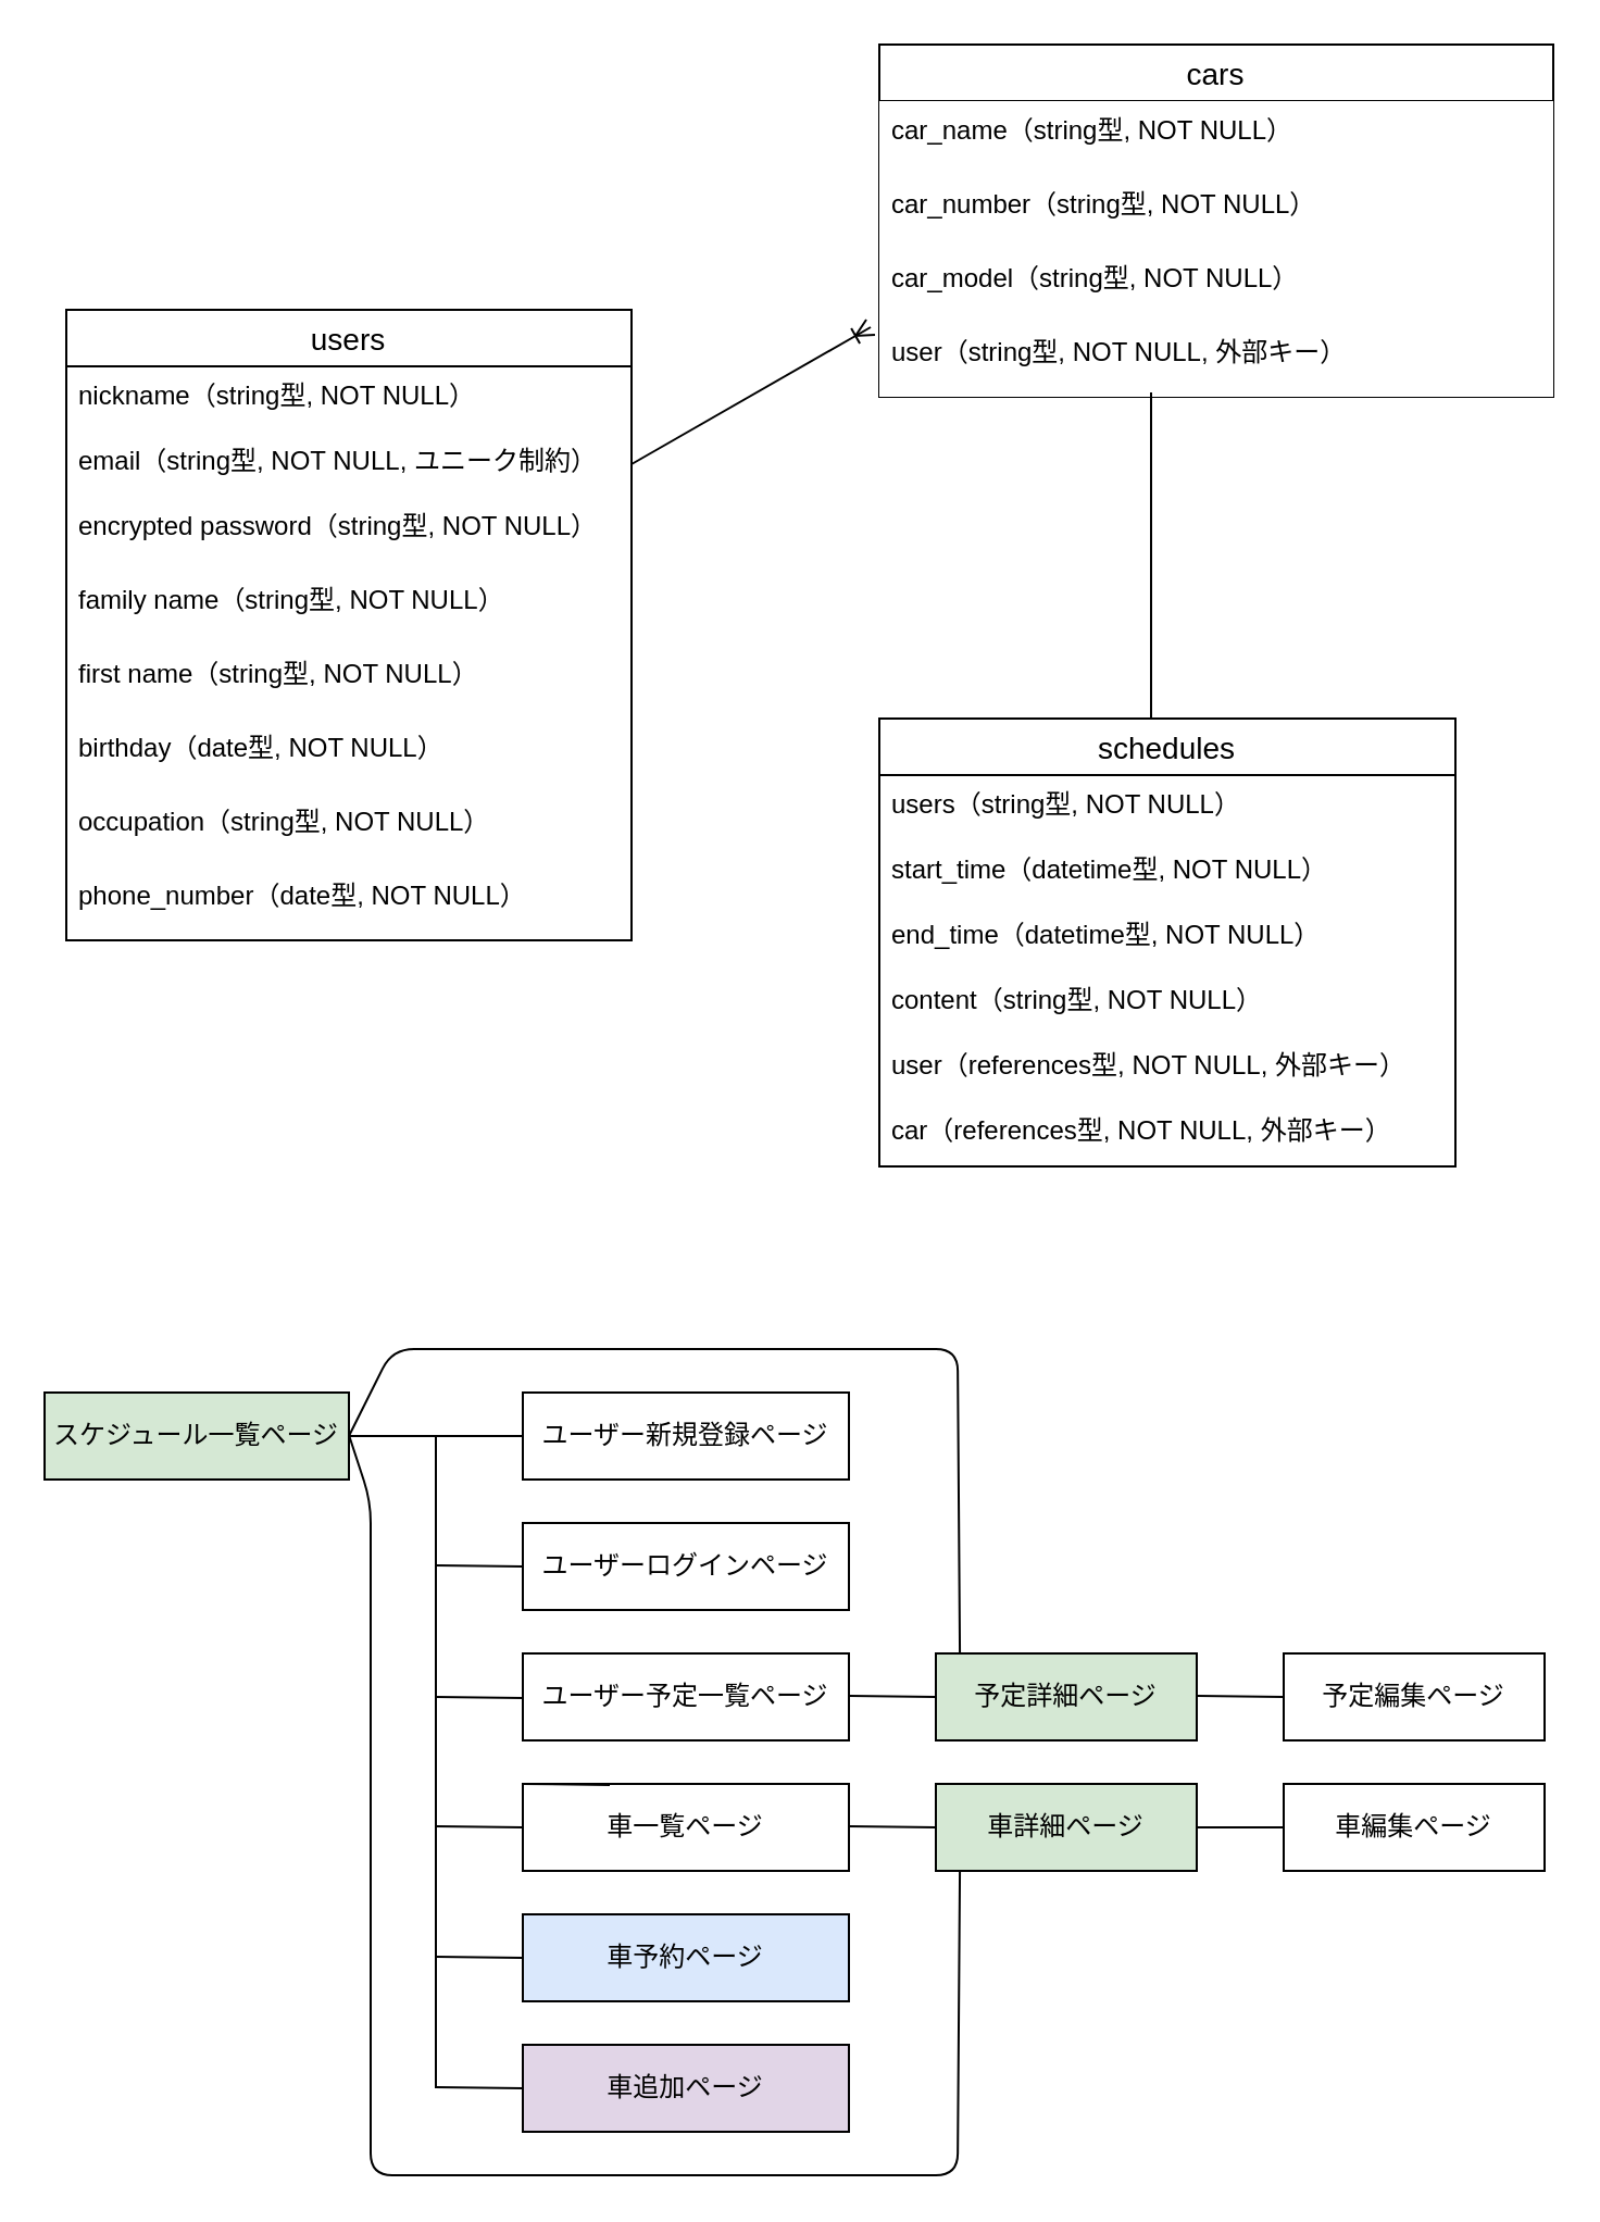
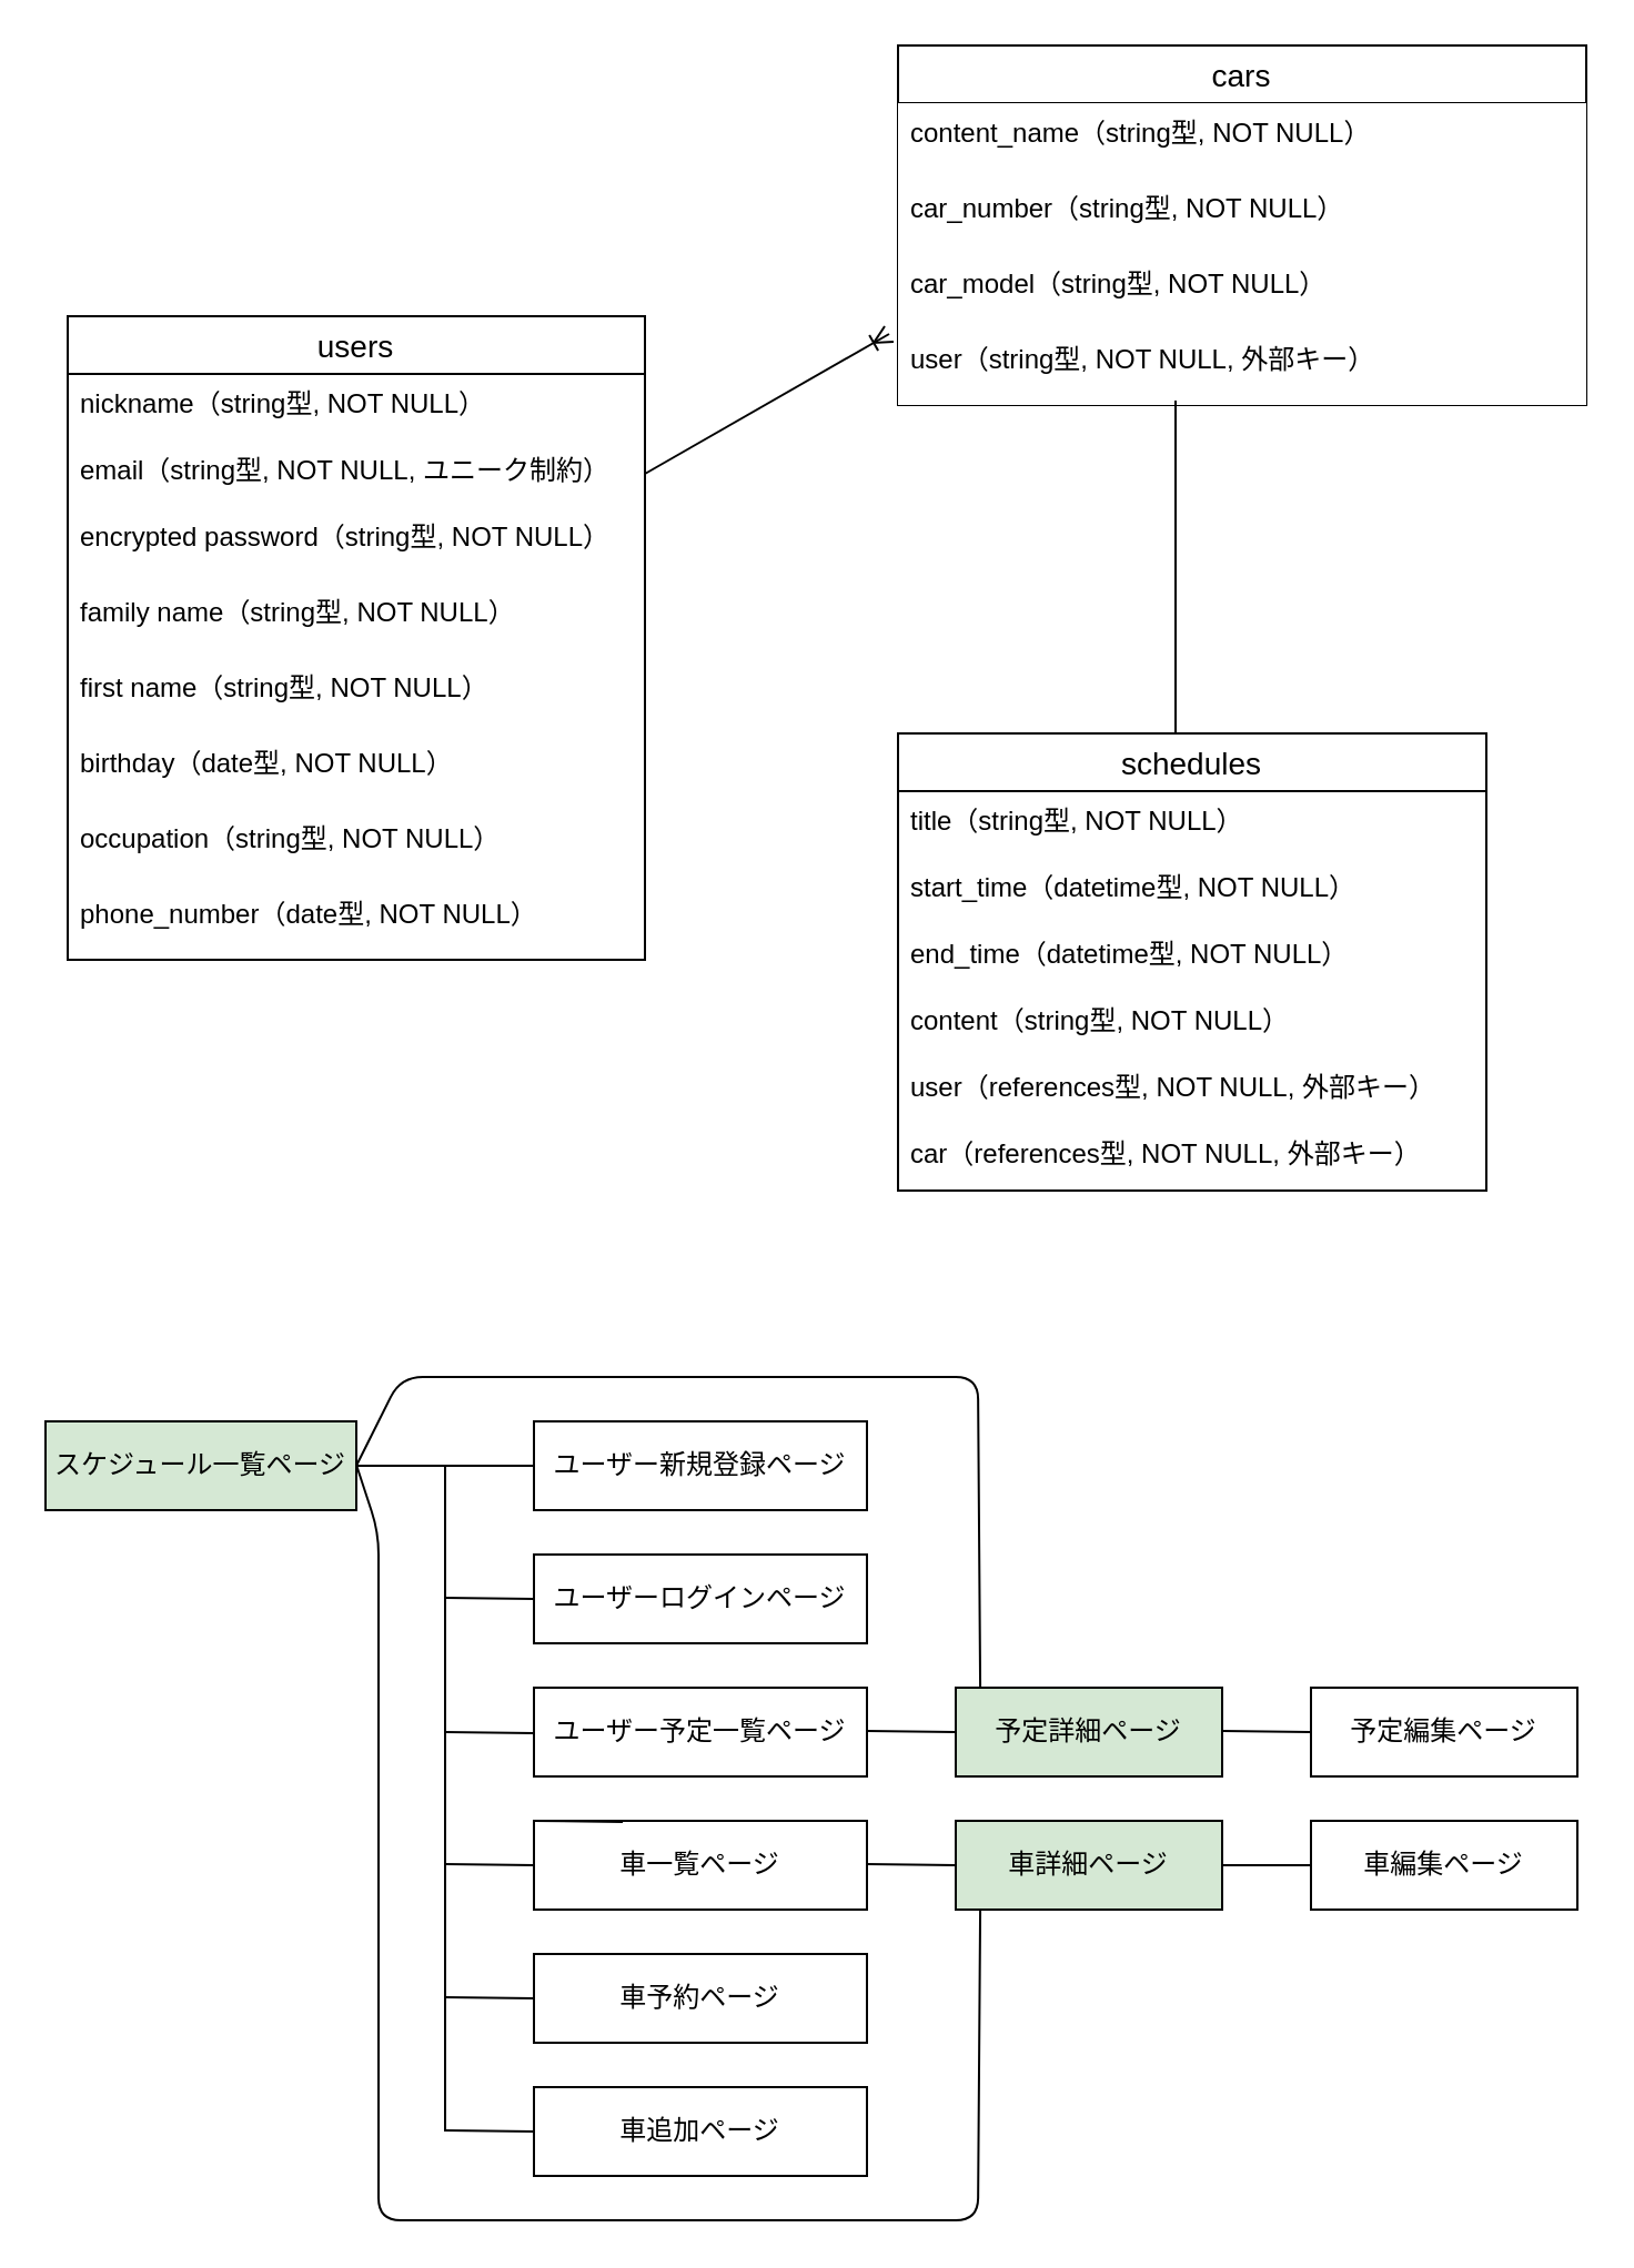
- <mxCell id="19" value="car_name（string型, NOT NULL）" style="text;strokeColor=none;fillColor=default;spacingLeft=4;spacingRight=4;overflow=hidden;rotatable=0;points=[[0,0.5],[1,0.5]];portConstraint=eastwest;fontSize=12;" parent="18" vertex="1"><mxGeometry y="26" width="310" height="34" as="geometry" /></mxCell>
+ <mxCell id="19" value="content_name（string型, NOT NULL）" style="text;strokeColor=none;fillColor=default;spacingLeft=4;spacingRight=4;overflow=hidden;rotatable=0;points=[[0,0.5],[1,0.5]];portConstraint=eastwest;fontSize=12;" parent="18" vertex="1"><mxGeometry y="26" width="310" height="34" as="geometry" /></mxCell>
- <mxCell id="12" value="users（string型, NOT NULL）" style="text;strokeColor=none;fillColor=none;spacingLeft=4;spacingRight=4;overflow=hidden;rotatable=0;points=[[0,0.5],[1,0.5]];portConstraint=eastwest;fontSize=12;" parent="11" vertex="1"><mxGeometry y="26" width="265" height="30" as="geometry" /></mxCell>
+ <mxCell id="12" value="title（string型, NOT NULL）" style="text;strokeColor=none;fillColor=none;spacingLeft=4;spacingRight=4;overflow=hidden;rotatable=0;points=[[0,0.5],[1,0.5]];portConstraint=eastwest;fontSize=12;" parent="11" vertex="1"><mxGeometry y="26" width="265" height="30" as="geometry" /></mxCell>
- <mxCell id="26" value="車予約ページ" style="rounded=0;whiteSpace=wrap;html=1;fillColor=#dae8fc;" vertex="1" parent="1"><mxGeometry x="240" y="880" width="150" height="40" as="geometry" /></mxCell>
+ <mxCell id="26" value="車予約ページ" style="rounded=0;whiteSpace=wrap;html=1;" vertex="1" parent="1"><mxGeometry x="240" y="880" width="150" height="40" as="geometry" /></mxCell>
- <mxCell id="31" value="車追加ページ" style="rounded=0;whiteSpace=wrap;html=1;fillColor=#e1d5e7;" vertex="1" parent="1"><mxGeometry x="240" y="940" width="150" height="40" as="geometry" /></mxCell>
+ <mxCell id="31" value="車追加ページ" style="rounded=0;whiteSpace=wrap;html=1;" vertex="1" parent="1"><mxGeometry x="240" y="940" width="150" height="40" as="geometry" /></mxCell>
